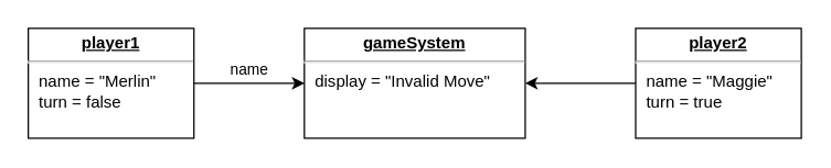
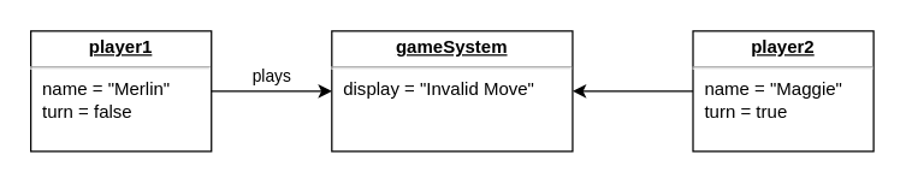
- <mxCell id="6" value="&lt;font style=&quot;font-size: 11px&quot;&gt;name&lt;/font&gt;" style="text;html=1;align=center;verticalAlign=middle;resizable=0;points=[];autosize=1;strokeColor=none;fillColor=none;" parent="5" vertex="1"><mxGeometry width="40" height="20" as="geometry" /></mxCell>
+ <mxCell id="6" value="&lt;font style=&quot;font-size: 11px&quot;&gt;plays&lt;/font&gt;" style="text;html=1;align=center;verticalAlign=middle;resizable=0;points=[];autosize=1;strokeColor=none;fillColor=none;" parent="5" vertex="1"><mxGeometry width="40" height="20" as="geometry" /></mxCell>
